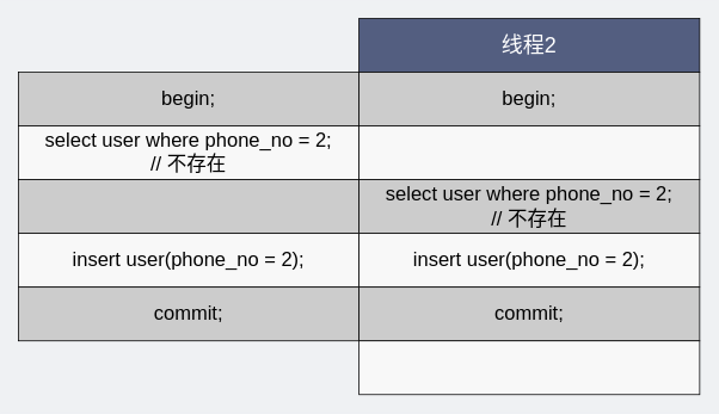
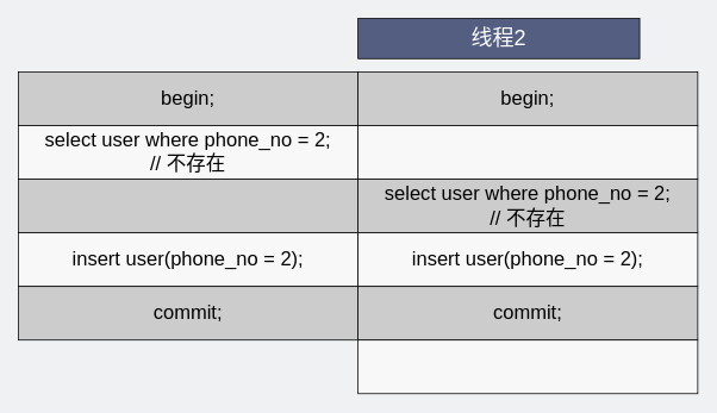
- <mxCell id="3" value="&lt;font color=&quot;#ffffff&quot; style=&quot;font-size: 24px;&quot;&gt;线程2&lt;/font&gt;" style="rounded=0;whiteSpace=wrap;html=1;fillColor=#535E80;gradientColor=none;fontSize=24;" parent="1" vertex="1"><mxGeometry x="400" y="20" width="380" height="60" as="geometry" /></mxCell>
+ <mxCell id="3" value="&lt;font color=&quot;#ffffff&quot; style=&quot;font-size: 24px;&quot;&gt;线程2&lt;/font&gt;" style="rounded=0;whiteSpace=wrap;html=1;fillColor=#535E80;gradientColor=none;fontSize=24;" parent="1" vertex="1"><mxGeometry x="400" y="20" width="315" height="45" as="geometry" /></mxCell>
